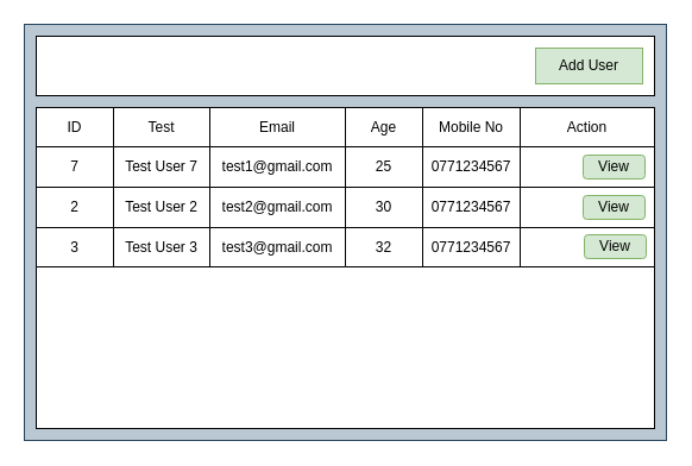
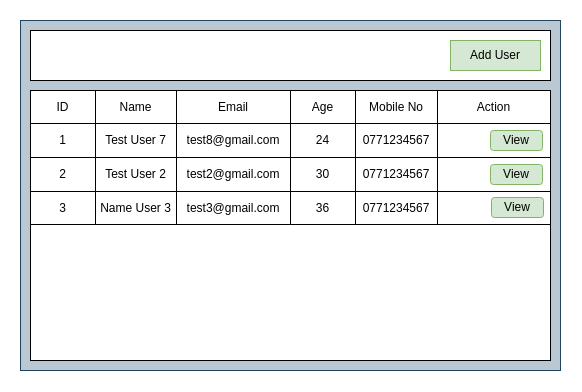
- <mxCell id="9" value="Test" style="shape=partialRectangle;html=1;whiteSpace=wrap;connectable=0;fillColor=none;top=0;left=0;bottom=0;right=0;overflow=hidden;" vertex="1" parent="7"><mxGeometry x="65" width="81" height="33" as="geometry"><mxRectangle width="81" height="33" as="alternateBounds" /></mxGeometry></mxCell>
+ <mxCell id="9" value="Name" style="shape=partialRectangle;html=1;whiteSpace=wrap;connectable=0;fillColor=none;top=0;left=0;bottom=0;right=0;overflow=hidden;" vertex="1" parent="7"><mxGeometry x="65" width="81" height="33" as="geometry"><mxRectangle width="81" height="33" as="alternateBounds" /></mxGeometry></mxCell>
- <mxCell id="12" value="7" style="shape=partialRectangle;html=1;whiteSpace=wrap;connectable=0;fillColor=none;top=0;left=0;bottom=0;right=0;overflow=hidden;" vertex="1" parent="11"><mxGeometry width="65" height="34" as="geometry"><mxRectangle width="65" height="34" as="alternateBounds" /></mxGeometry></mxCell>
+ <mxCell id="12" value="1" style="shape=partialRectangle;html=1;whiteSpace=wrap;connectable=0;fillColor=none;top=0;left=0;bottom=0;right=0;overflow=hidden;" vertex="1" parent="11"><mxGeometry width="65" height="34" as="geometry"><mxRectangle width="65" height="34" as="alternateBounds" /></mxGeometry></mxCell>
- <mxCell id="14" value="test1@gmail.com" style="shape=partialRectangle;html=1;whiteSpace=wrap;connectable=0;fillColor=none;top=0;left=0;bottom=0;right=0;overflow=hidden;" vertex="1" parent="11"><mxGeometry x="146" width="114" height="34" as="geometry"><mxRectangle width="114" height="34" as="alternateBounds" /></mxGeometry></mxCell>
+ <mxCell id="14" value="test8@gmail.com" style="shape=partialRectangle;html=1;whiteSpace=wrap;connectable=0;fillColor=none;top=0;left=0;bottom=0;right=0;overflow=hidden;" vertex="1" parent="11"><mxGeometry x="146" width="114" height="34" as="geometry"><mxRectangle width="114" height="34" as="alternateBounds" /></mxGeometry></mxCell>
- <mxCell id="29" value="25" style="shape=partialRectangle;html=1;whiteSpace=wrap;connectable=0;fillColor=none;top=0;left=0;bottom=0;right=0;overflow=hidden;" vertex="1" parent="28"><mxGeometry width="65" height="34" as="geometry"><mxRectangle width="65" height="34" as="alternateBounds" /></mxGeometry></mxCell>
+ <mxCell id="29" value="24" style="shape=partialRectangle;html=1;whiteSpace=wrap;connectable=0;fillColor=none;top=0;left=0;bottom=0;right=0;overflow=hidden;" vertex="1" parent="28"><mxGeometry width="65" height="34" as="geometry"><mxRectangle width="65" height="34" as="alternateBounds" /></mxGeometry></mxCell>
- <mxCell id="21" value="Test User 3" style="shape=partialRectangle;html=1;whiteSpace=wrap;connectable=0;fillColor=none;top=0;left=0;bottom=0;right=0;overflow=hidden;" vertex="1" parent="19"><mxGeometry x="65" width="81" height="33" as="geometry"><mxRectangle width="81" height="33" as="alternateBounds" /></mxGeometry></mxCell>
+ <mxCell id="21" value="Name User 3" style="shape=partialRectangle;html=1;whiteSpace=wrap;connectable=0;fillColor=none;top=0;left=0;bottom=0;right=0;overflow=hidden;" vertex="1" parent="19"><mxGeometry x="65" width="81" height="33" as="geometry"><mxRectangle width="81" height="33" as="alternateBounds" /></mxGeometry></mxCell>
- <mxCell id="37" value="32" style="shape=partialRectangle;html=1;whiteSpace=wrap;connectable=0;fillColor=none;top=0;left=0;bottom=0;right=0;overflow=hidden;" vertex="1" parent="36"><mxGeometry width="65" height="33" as="geometry"><mxRectangle width="65" height="33" as="alternateBounds" /></mxGeometry></mxCell>
+ <mxCell id="37" value="36" style="shape=partialRectangle;html=1;whiteSpace=wrap;connectable=0;fillColor=none;top=0;left=0;bottom=0;right=0;overflow=hidden;" vertex="1" parent="36"><mxGeometry width="65" height="33" as="geometry"><mxRectangle width="65" height="33" as="alternateBounds" /></mxGeometry></mxCell>
